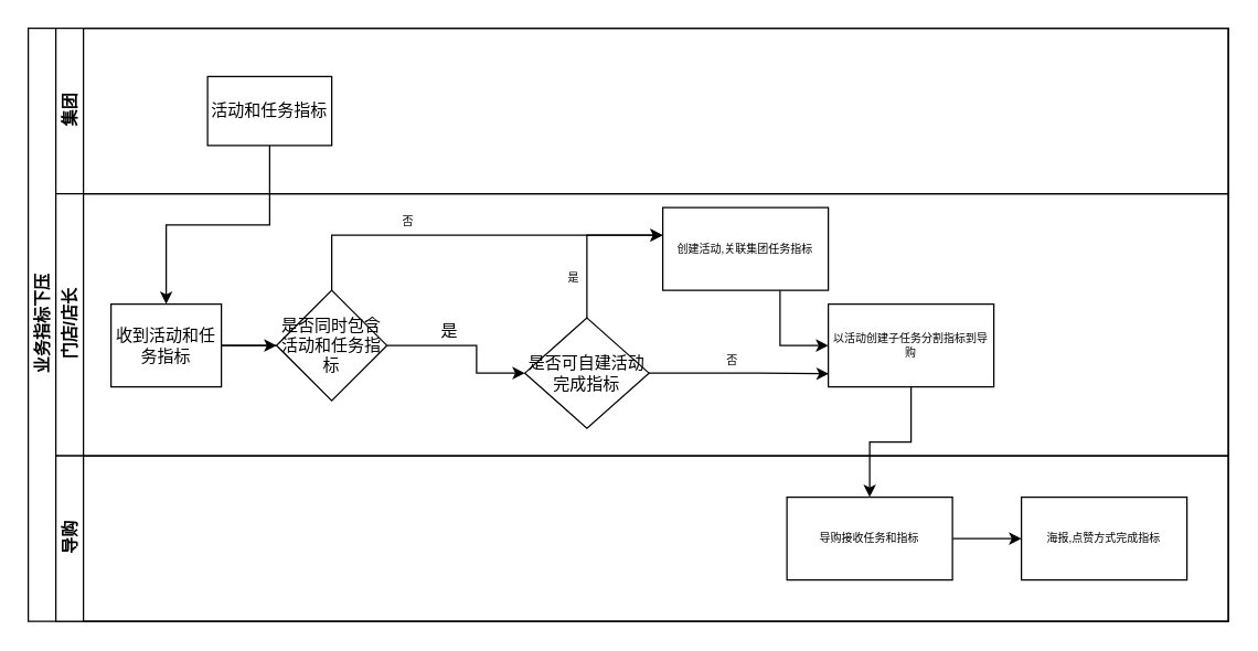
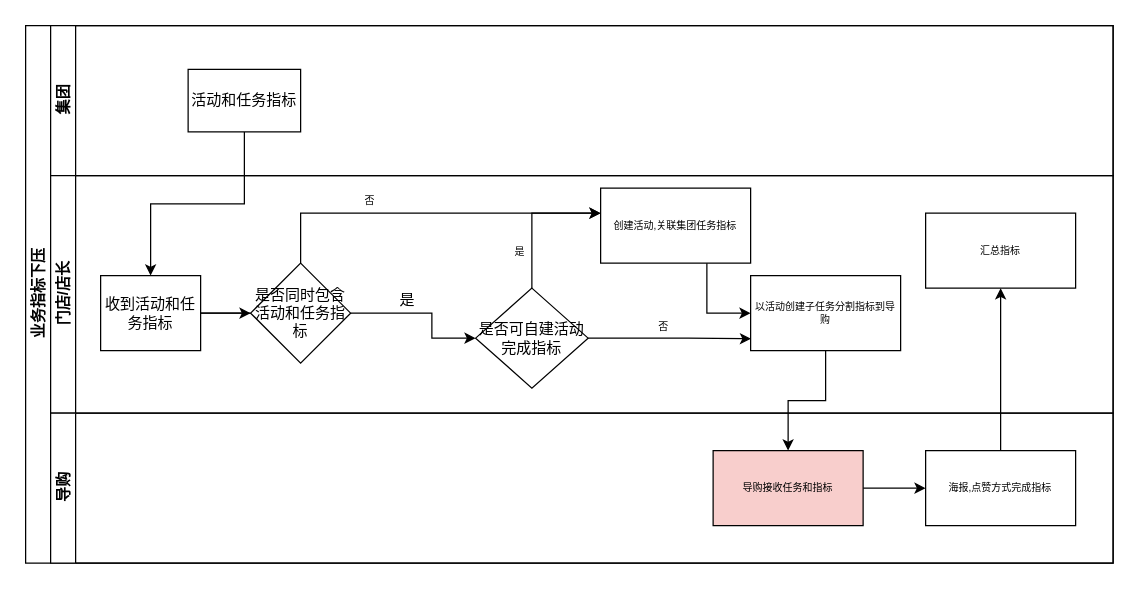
+ <mxCell id="15" value="汇总指标" style="whiteSpace=wrap;html=1;fontSize=8;rounded=0;" vertex="1" parent="5"><mxGeometry x="700" y="30" width="120" height="60" as="geometry" /></mxCell>
+ <mxCell id="29" value="" style="edgeStyle=orthogonalEdgeStyle;rounded=0;orthogonalLoop=1;jettySize=auto;html=1;fontSize=8;" edge="1" parent="2" source="26" target="15"><mxGeometry relative="1" as="geometry" /></mxCell>
- <mxCell id="25" value="导购接收任务和指标" style="rounded=0;whiteSpace=wrap;html=1;fontSize=8;" vertex="1" parent="23"><mxGeometry x="530" y="30" width="120" height="60" as="geometry" /></mxCell>
+ <mxCell id="25" value="导购接收任务和指标" style="rounded=0;whiteSpace=wrap;html=1;fontSize=8;fillColor=#f8cecc;" vertex="1" parent="23"><mxGeometry x="530" y="30" width="120" height="60" as="geometry" /></mxCell>
